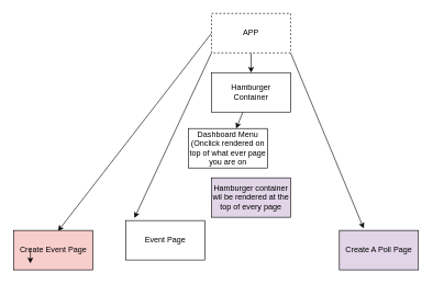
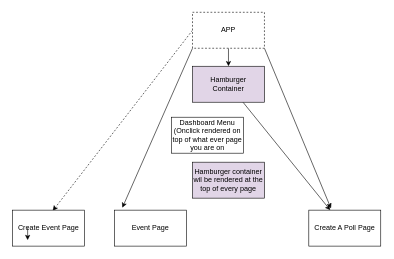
- <mxCell id="8" value="Hamburger&lt;br&gt;Container" style="whiteSpace=wrap;html=1;" vertex="1" parent="1"><mxGeometry x="320" y="110" width="120" height="60" as="geometry" /></mxCell>
+ <mxCell id="8" value="Hamburger&lt;br&gt;Container" style="whiteSpace=wrap;html=1;fillColor=#e1d5e7;" vertex="1" parent="1"><mxGeometry x="320" y="110" width="120" height="60" as="geometry" /></mxCell>
- <mxCell id="7" value="" style="edgeStyle=none;html=1;" edge="1" parent="1" source="8" target="13"><mxGeometry relative="1" as="geometry" /></mxCell>
+ <mxCell id="7" value="" style="edgeStyle=none;html=1;" edge="1" parent="1" source="8" target="11"><mxGeometry relative="1" as="geometry" /></mxCell>
- <mxCell id="3" style="edgeStyle=none;html=1;exitX=0;exitY=0.5;exitDx=0;exitDy=0;entryX=0.558;entryY=0.017;entryDx=0;entryDy=0;entryPerimeter=0;" edge="1" parent="1" source="6" target="9"><mxGeometry relative="1" as="geometry" /></mxCell>
+ <mxCell id="3" style="edgeStyle=none;html=1;exitX=0;exitY=0.5;exitDx=0;exitDy=0;entryX=0.558;entryY=0.017;entryDx=0;entryDy=0;entryPerimeter=0;dashed=1;" edge="1" parent="1" source="6" target="9"><mxGeometry relative="1" as="geometry" /></mxCell>
- <mxCell id="10" value="Event Page" style="whiteSpace=wrap;html=1;" vertex="1" parent="1"><mxGeometry x="190" y="335" width="120" height="60" as="geometry" /></mxCell>
+ <mxCell id="10" value="Event Page" style="whiteSpace=wrap;html=1;" vertex="1" parent="1"><mxGeometry x="190" y="350" width="120" height="60" as="geometry" /></mxCell>
- <mxCell id="9" value="Create Event Page" style="whiteSpace=wrap;html=1;fillColor=#f8cecc;" vertex="1" parent="1"><mxGeometry x="20" y="350" width="120" height="60" as="geometry" /></mxCell>
+ <mxCell id="9" value="Create Event Page" style="whiteSpace=wrap;html=1;" vertex="1" parent="1"><mxGeometry x="20" y="350" width="120" height="60" as="geometry" /></mxCell>
- <mxCell id="11" value="Create A Poll Page" style="whiteSpace=wrap;html=1;fillColor=#e1d5e7;" vertex="1" parent="1"><mxGeometry x="514" y="350" width="120" height="60" as="geometry" /></mxCell>
+ <mxCell id="11" value="Create A Poll Page" style="whiteSpace=wrap;html=1;" vertex="1" parent="1"><mxGeometry x="514" y="350" width="120" height="60" as="geometry" /></mxCell>
